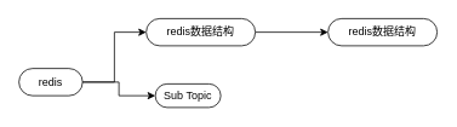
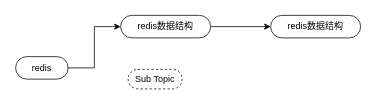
- <mxCell id="3" style="edgeStyle=orthogonalEdgeStyle;rounded=0;orthogonalLoop=1;jettySize=auto;html=1;exitX=1;exitY=0.5;exitDx=0;exitDy=0;entryX=0;entryY=0.5;entryDx=0;entryDy=0;" edge="1" parent="1" source="4" target="7"><mxGeometry relative="1" as="geometry" /></mxCell>
- <mxCell id="7" value="Sub Topic" style="whiteSpace=wrap;html=1;rounded=1;arcSize=50;align=center;verticalAlign=middle;strokeWidth=1;autosize=1;spacing=4;treeFolding=1;treeMoving=1;newEdgeStyle={&quot;edgeStyle&quot;:&quot;entityRelationEdgeStyle&quot;,&quot;startArrow&quot;:&quot;none&quot;,&quot;endArrow&quot;:&quot;none&quot;,&quot;segment&quot;:10,&quot;curved&quot;:1};" vertex="1" parent="1"><mxGeometry x="170" y="92" width="72" height="26" as="geometry" /></mxCell>
+ <mxCell id="7" value="Sub Topic" style="whiteSpace=wrap;html=1;rounded=1;arcSize=50;align=center;verticalAlign=middle;strokeWidth=1;autosize=1;spacing=4;treeFolding=1;treeMoving=1;newEdgeStyle={&quot;edgeStyle&quot;:&quot;entityRelationEdgeStyle&quot;,&quot;startArrow&quot;:&quot;none&quot;,&quot;endArrow&quot;:&quot;none&quot;,&quot;segment&quot;:10,&quot;curved&quot;:1};dashed=1;" vertex="1" parent="1"><mxGeometry x="170" y="92" width="72" height="26" as="geometry" /></mxCell>
